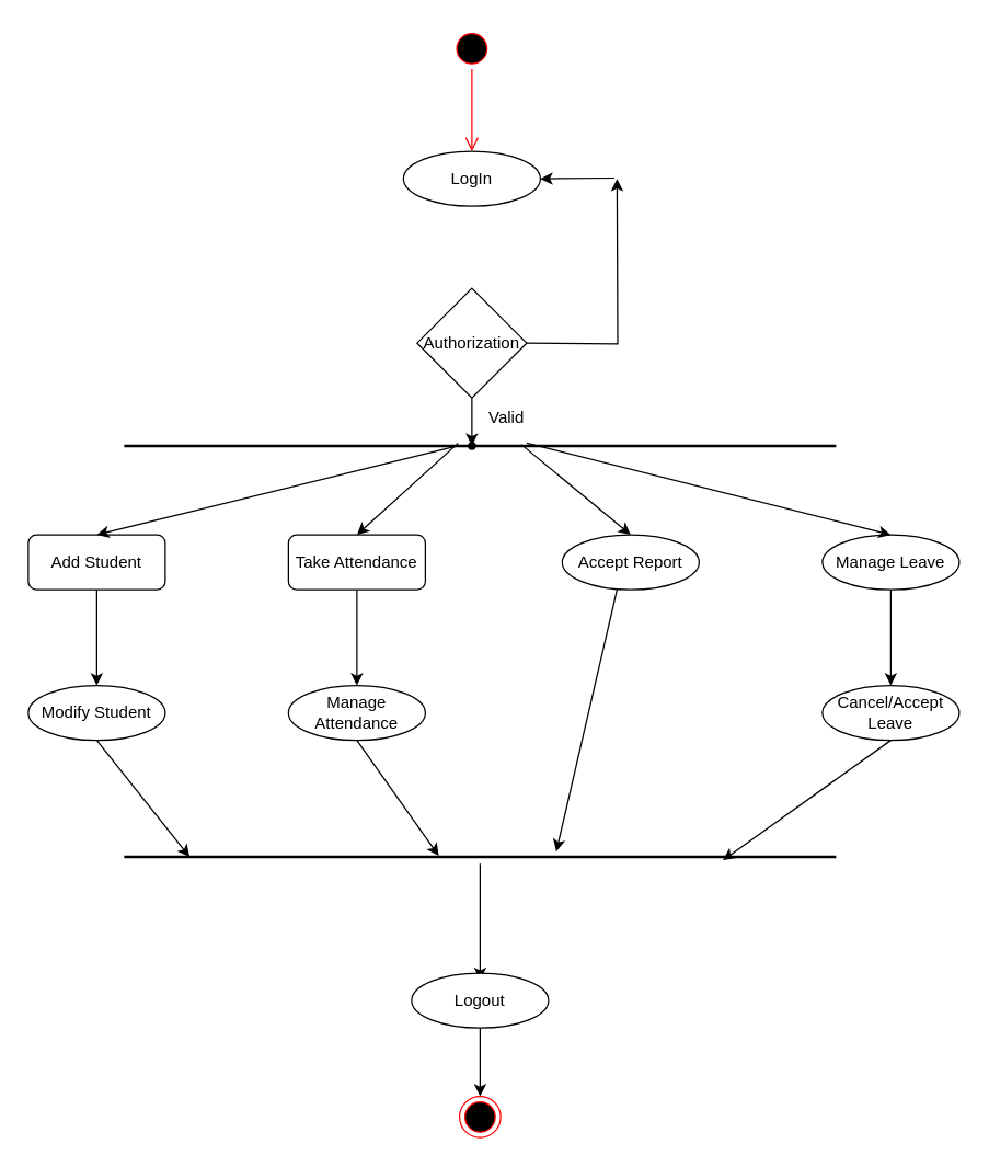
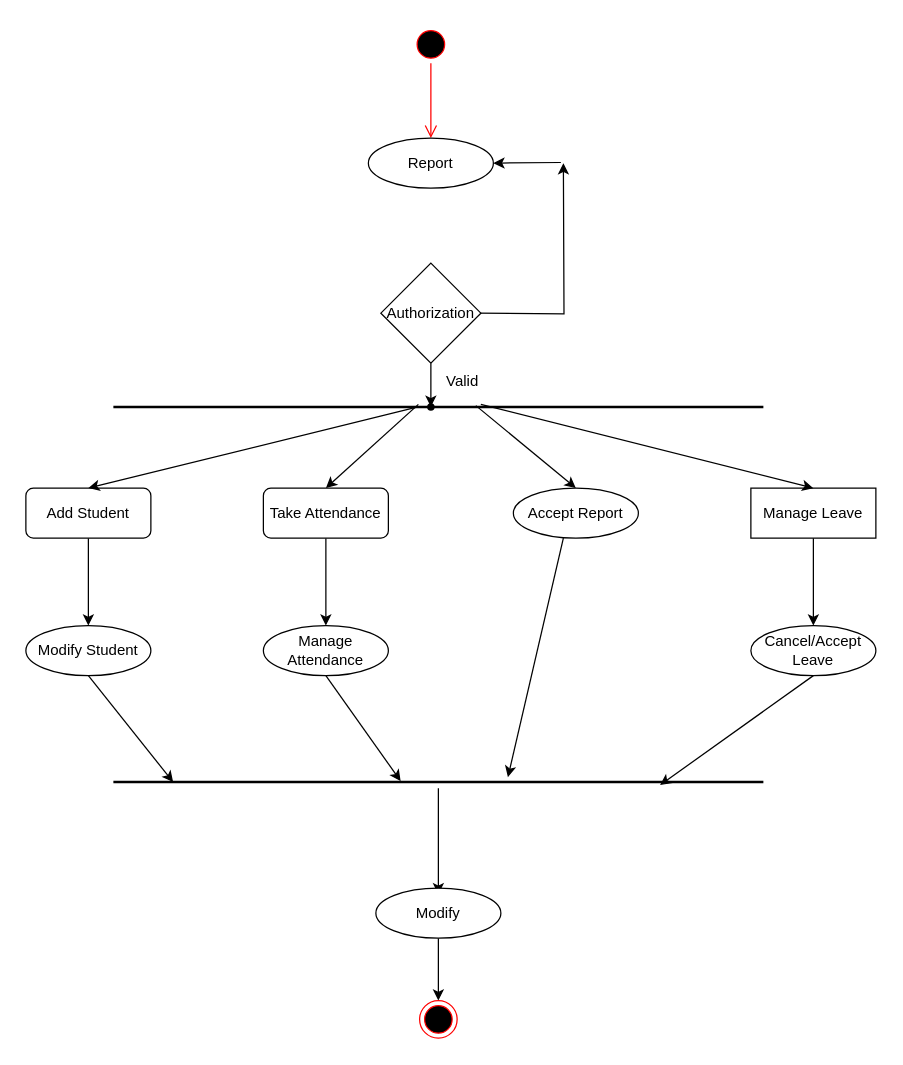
- <mxCell id="4" value="LogIn" style="ellipse;whiteSpace=wrap;html=1;align=center;rounded=0;" vertex="1" parent="1"><mxGeometry x="294" y="110" width="100" height="40" as="geometry" /></mxCell>
+ <mxCell id="4" value="Report" style="ellipse;whiteSpace=wrap;html=1;align=center;rounded=0;" vertex="1" parent="1"><mxGeometry x="294" y="110" width="100" height="40" as="geometry" /></mxCell>
- <mxCell id="18" value="Manage Leave" style="ellipse;whiteSpace=wrap;html=1;align=center;rounded=0;" vertex="1" parent="1"><mxGeometry x="600" y="390" width="100" height="40" as="geometry" /></mxCell>
+ <mxCell id="18" value="Manage Leave" style="whiteSpace=wrap;html=1;align=center;rounded=0;" vertex="1" parent="1"><mxGeometry x="600" y="390" width="100" height="40" as="geometry" /></mxCell>
- <mxCell id="34" value="Logout" style="ellipse;whiteSpace=wrap;html=1;align=center;rounded=0;" vertex="1" parent="1"><mxGeometry x="300" y="710" width="100" height="40" as="geometry" /></mxCell>
+ <mxCell id="34" value="Modify" style="ellipse;whiteSpace=wrap;html=1;align=center;rounded=0;" vertex="1" parent="1"><mxGeometry x="300" y="710" width="100" height="40" as="geometry" /></mxCell>
